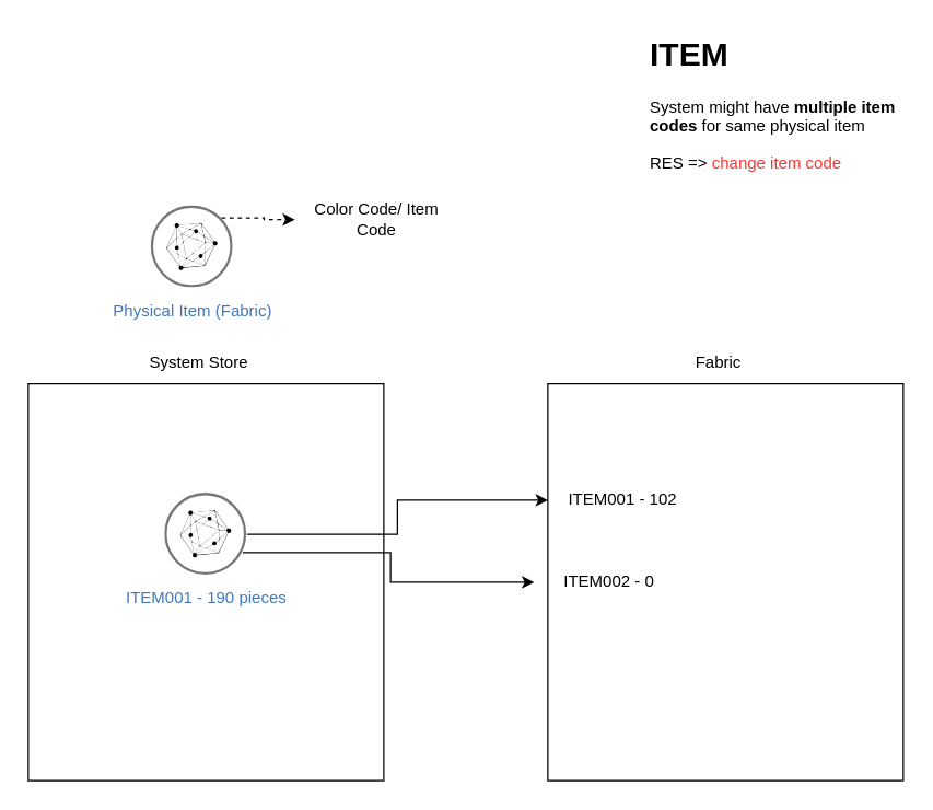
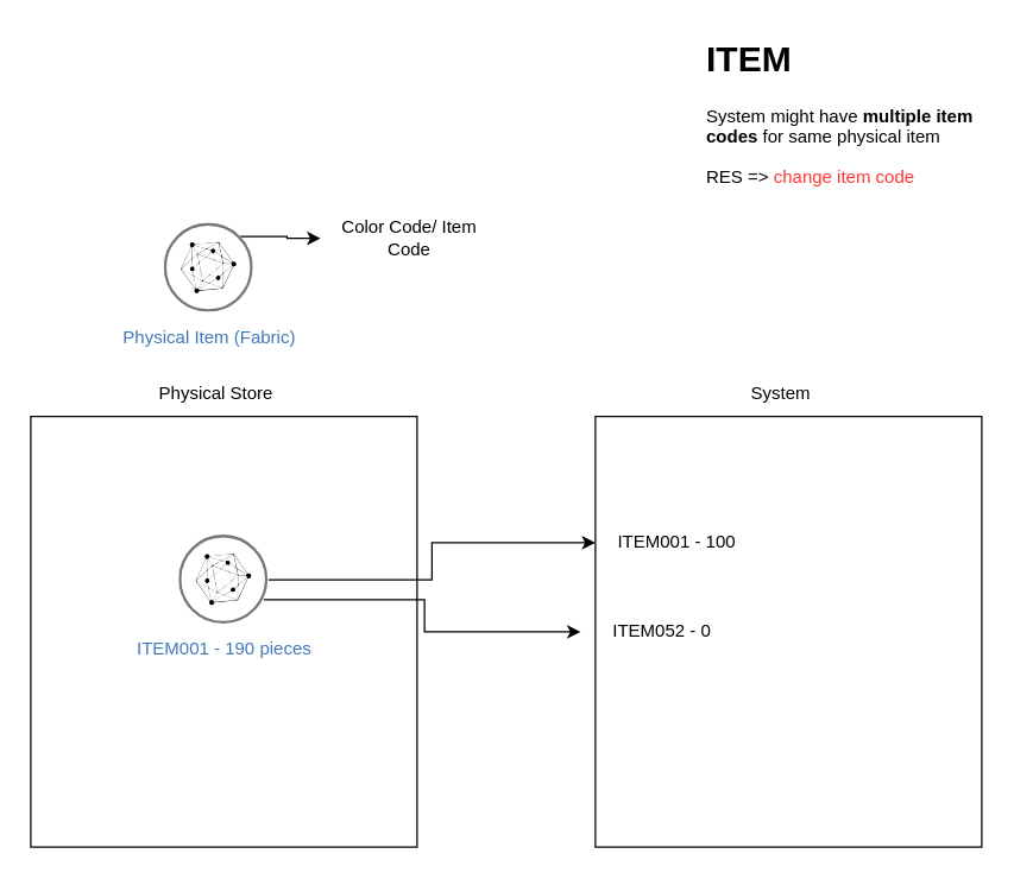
- <mxCell id="2" style="edgeStyle=orthogonalEdgeStyle;rounded=0;orthogonalLoop=1;jettySize=auto;html=1;exitX=1;exitY=0;exitDx=0;exitDy=0;dashed=1;" edge="1" parent="1" source="3" target="4"><mxGeometry relative="1" as="geometry" /></mxCell>
+ <mxCell id="2" style="edgeStyle=orthogonalEdgeStyle;rounded=0;orthogonalLoop=1;jettySize=auto;html=1;exitX=1;exitY=0;exitDx=0;exitDy=0;" edge="1" parent="1" source="3" target="4"><mxGeometry relative="1" as="geometry" /></mxCell>
- <mxCell id="6" value="System Store" style="text;html=1;strokeColor=none;fillColor=none;align=center;verticalAlign=middle;whiteSpace=wrap;rounded=0;" vertex="1" parent="1"><mxGeometry x="90" y="250" width="110" height="30" as="geometry" /></mxCell>
+ <mxCell id="6" value="Physical Store" style="text;html=1;strokeColor=none;fillColor=none;align=center;verticalAlign=middle;whiteSpace=wrap;rounded=0;" vertex="1" parent="1"><mxGeometry x="90" y="250" width="110" height="30" as="geometry" /></mxCell>
- <mxCell id="8" value="Fabric" style="text;html=1;strokeColor=none;fillColor=none;align=center;verticalAlign=middle;whiteSpace=wrap;rounded=0;" vertex="1" parent="1"><mxGeometry x="470" y="250" width="110" height="30" as="geometry" /></mxCell>
+ <mxCell id="8" value="System" style="text;html=1;strokeColor=none;fillColor=none;align=center;verticalAlign=middle;whiteSpace=wrap;rounded=0;" vertex="1" parent="1"><mxGeometry x="470" y="250" width="110" height="30" as="geometry" /></mxCell>
- <mxCell id="13" value="ITEM001 - 102" style="text;html=1;strokeColor=none;fillColor=none;align=center;verticalAlign=middle;whiteSpace=wrap;rounded=0;" vertex="1" parent="1"><mxGeometry x="400" y="350" width="110" height="30" as="geometry" /></mxCell>
+ <mxCell id="13" value="ITEM001 - 100" style="text;html=1;strokeColor=none;fillColor=none;align=center;verticalAlign=middle;whiteSpace=wrap;rounded=0;" vertex="1" parent="1"><mxGeometry x="400" y="350" width="110" height="30" as="geometry" /></mxCell>
- <mxCell id="14" value="ITEM002 - 0" style="text;html=1;strokeColor=none;fillColor=none;align=center;verticalAlign=middle;whiteSpace=wrap;rounded=0;" vertex="1" parent="1"><mxGeometry x="390" y="410" width="110" height="30" as="geometry" /></mxCell>
+ <mxCell id="14" value="ITEM052 - 0" style="text;html=1;strokeColor=none;fillColor=none;align=center;verticalAlign=middle;whiteSpace=wrap;rounded=0;" vertex="1" parent="1"><mxGeometry x="390" y="410" width="110" height="30" as="geometry" /></mxCell>
